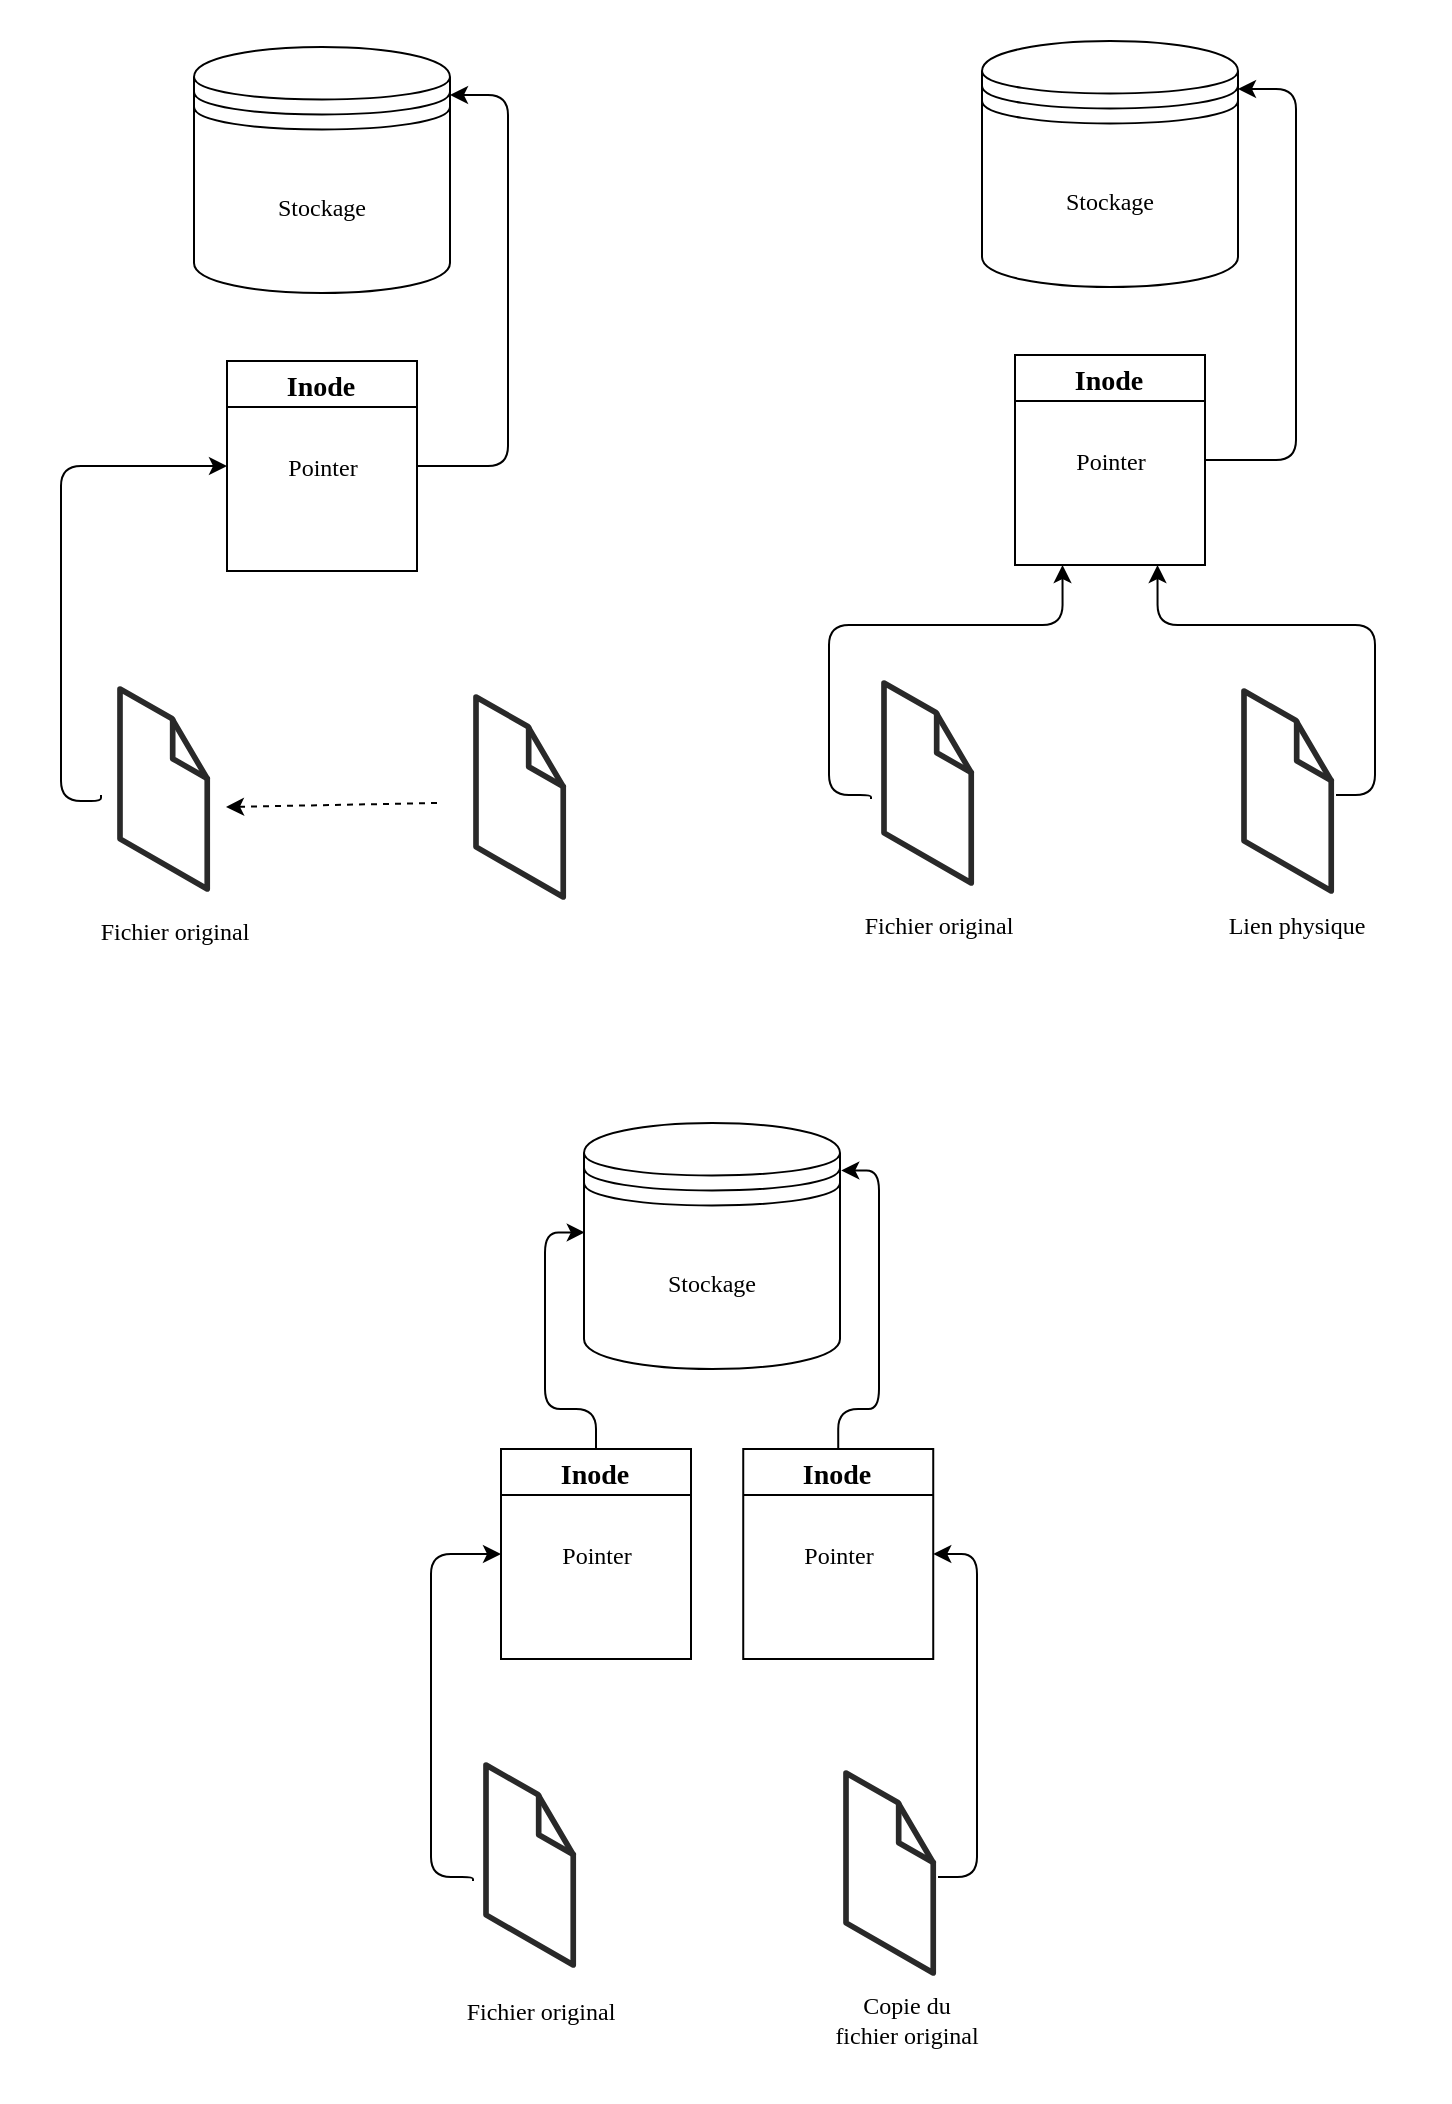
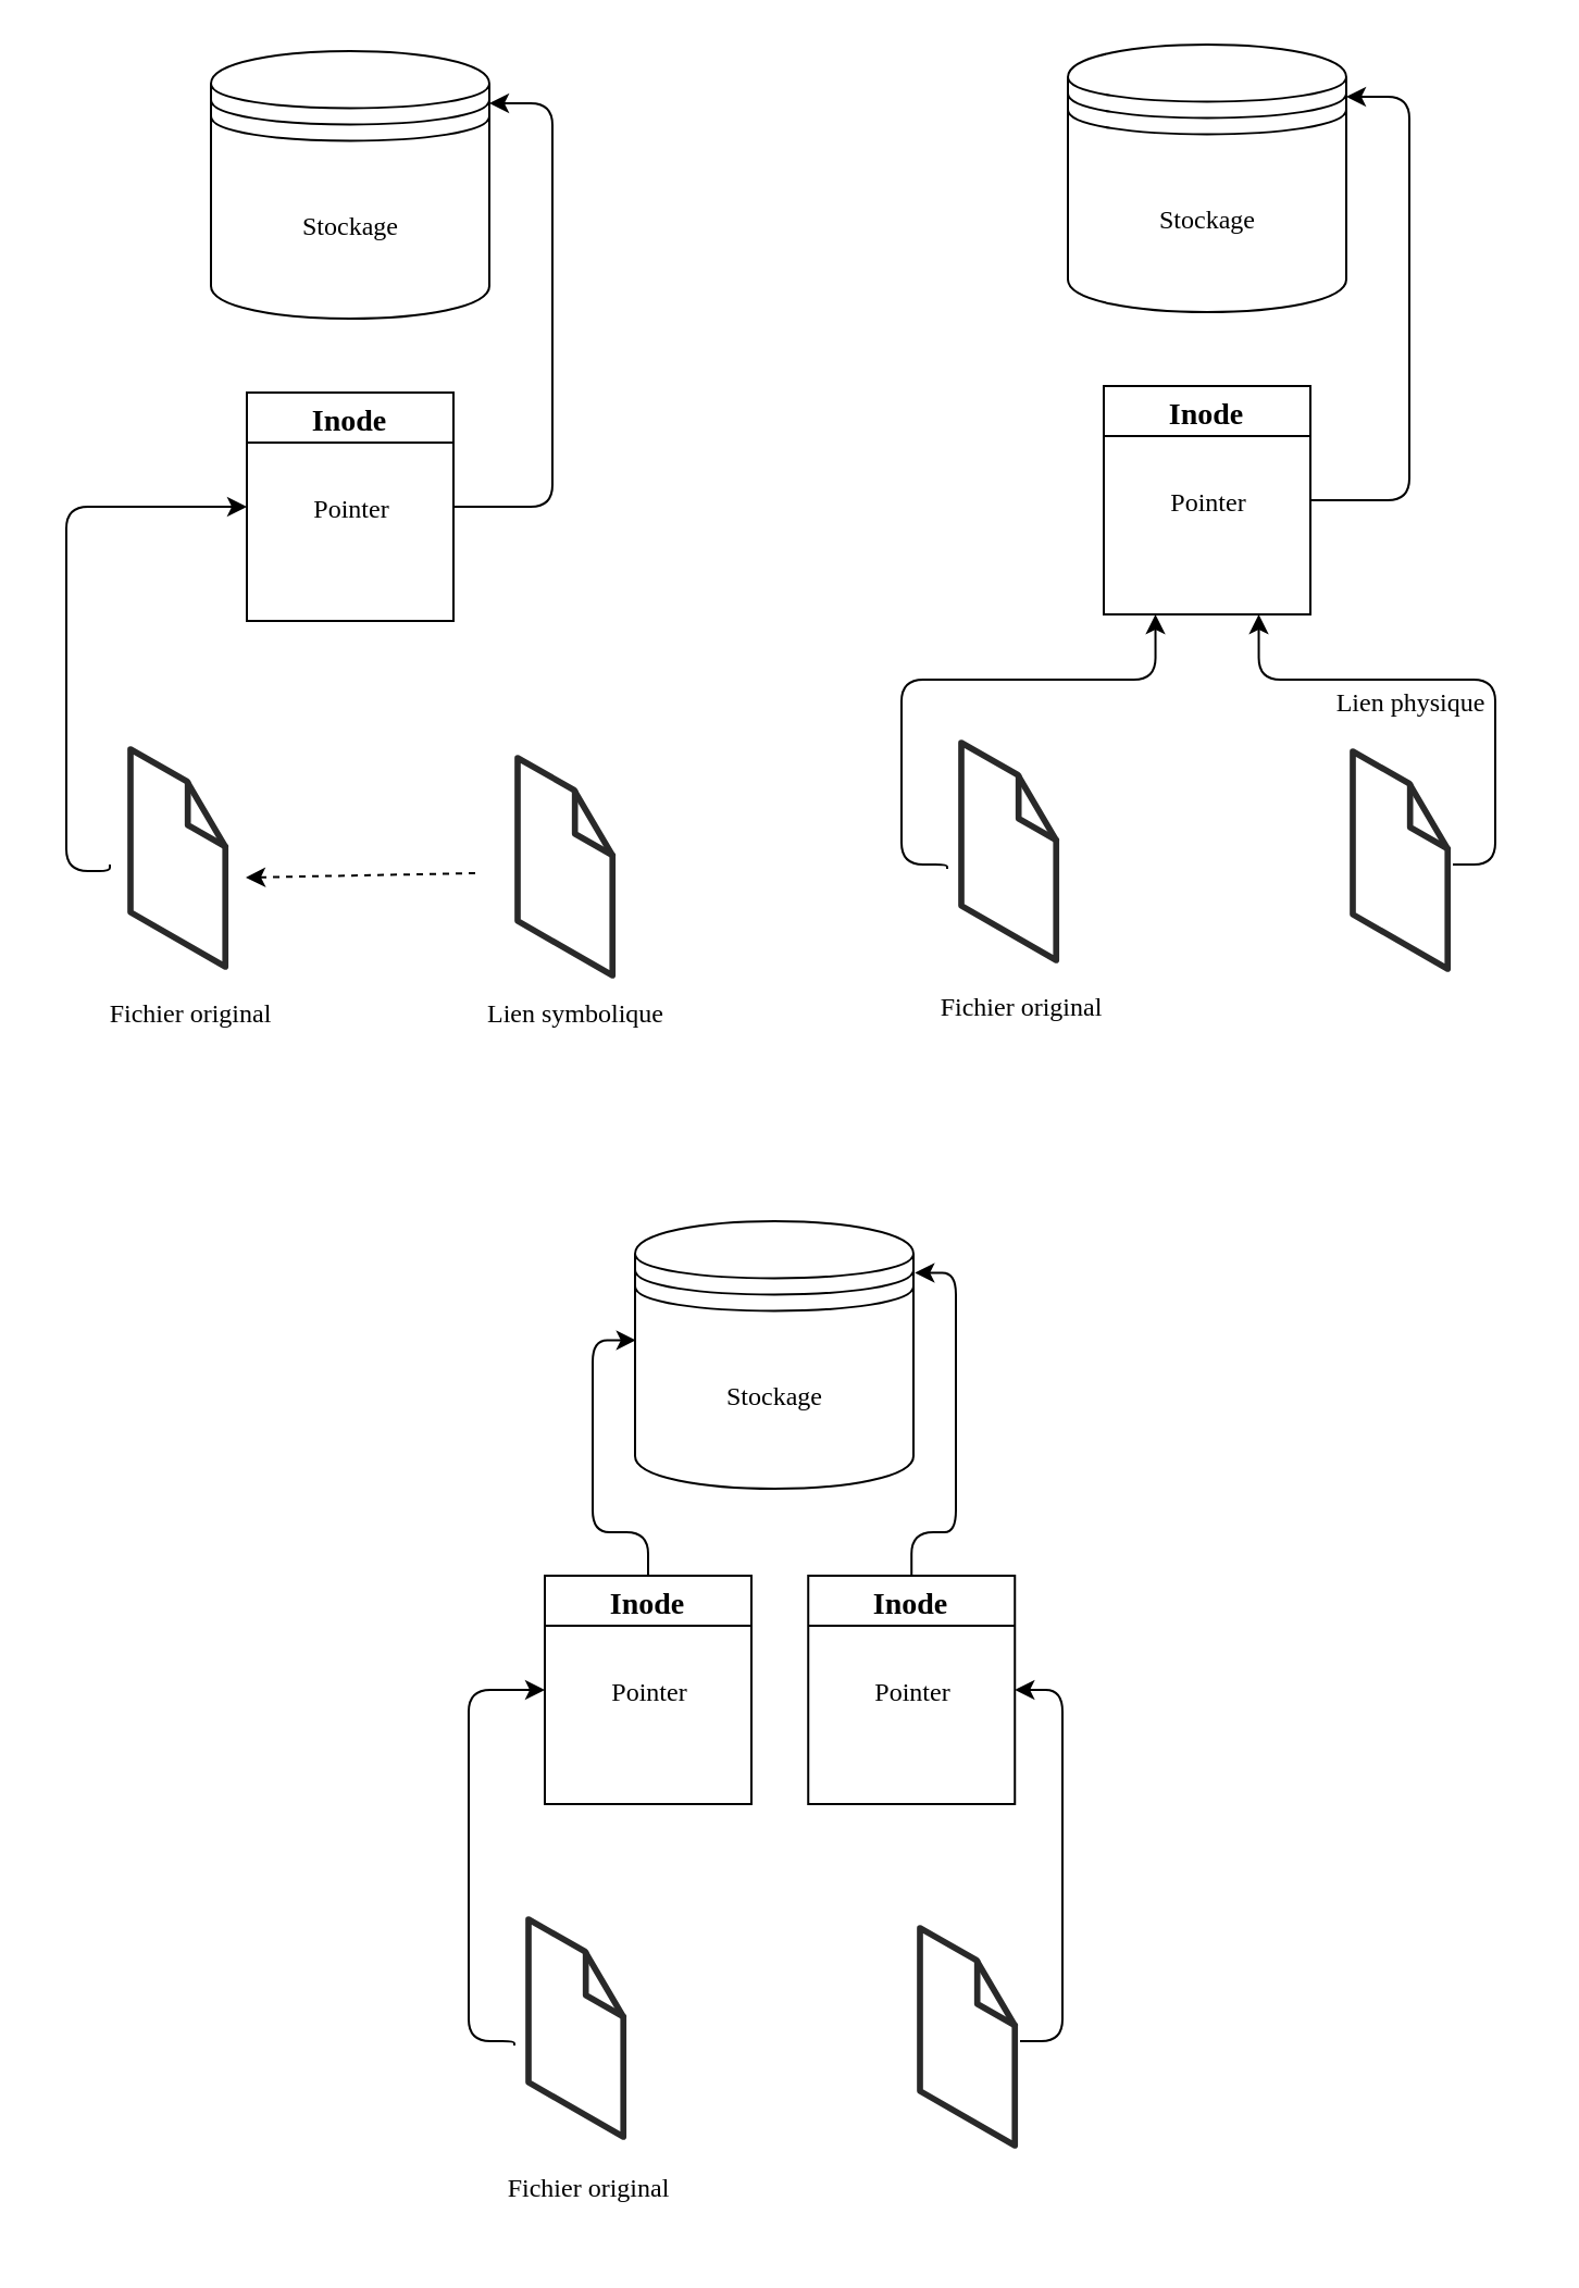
- <mxCell id="20" value="&lt;font style=&quot;font-size: 12px;&quot;&gt;Lien physique&lt;br style=&quot;font-size: 12px;&quot;&gt;&lt;/font&gt;" style="text;html=1;align=center;verticalAlign=middle;resizable=0;points=[];autosize=1;strokeColor=none;fillColor=none;fontSize=12;fontFamily=Lucida Console;fontStyle=0" parent="1" vertex="1"><mxGeometry x="591.5" y="450" width="112" height="26" as="geometry" /></mxCell>
+ <mxCell id="20" value="&lt;font style=&quot;font-size: 12px;&quot;&gt;Lien physique&lt;br style=&quot;font-size: 12px;&quot;&gt;&lt;/font&gt;" style="text;html=1;align=center;verticalAlign=middle;resizable=0;points=[];autosize=1;strokeColor=none;fillColor=none;fontSize=12;fontFamily=Lucida Console;fontStyle=0" parent="1" vertex="1"><mxGeometry x="591.5" y="310" width="112" height="26" as="geometry" /></mxCell>
+ <mxCell id="10" value="&lt;font style=&quot;font-size: 12px;&quot;&gt;Lien symbolique&lt;br style=&quot;font-size: 12px;&quot;&gt;&lt;/font&gt;" style="text;html=1;align=center;verticalAlign=middle;resizable=0;points=[];autosize=1;strokeColor=none;fillColor=none;fontSize=12;fontFamily=Lucida Console;fontStyle=0" parent="1" vertex="1"><mxGeometry x="200.5" y="453" width="126" height="26" as="geometry" /></mxCell>
- <mxCell id="30" value="&lt;font style=&quot;font-size: 12px;&quot;&gt;Copie du &lt;br&gt;fichier original&lt;br style=&quot;font-size: 12px;&quot;&gt;&lt;/font&gt;" style="text;html=1;align=center;verticalAlign=middle;resizable=0;points=[];autosize=1;strokeColor=none;fillColor=none;fontSize=12;fontFamily=Lucida Console;fontStyle=0" parent="1" vertex="1"><mxGeometry x="385.5" y="989" width="134" height="41" as="geometry" /></mxCell>
